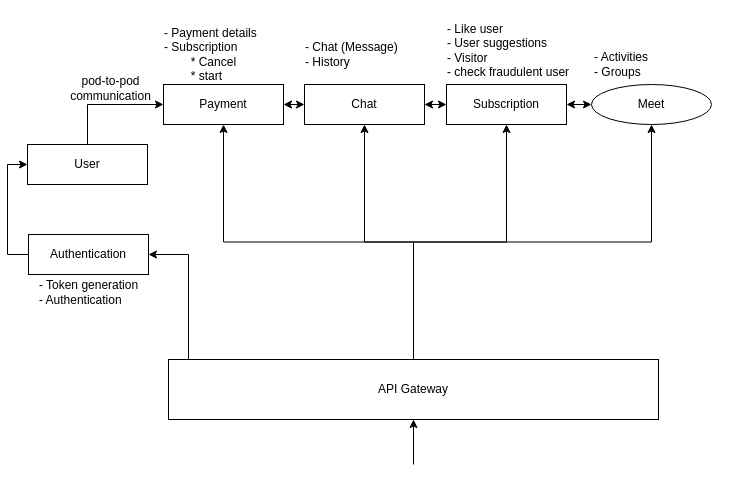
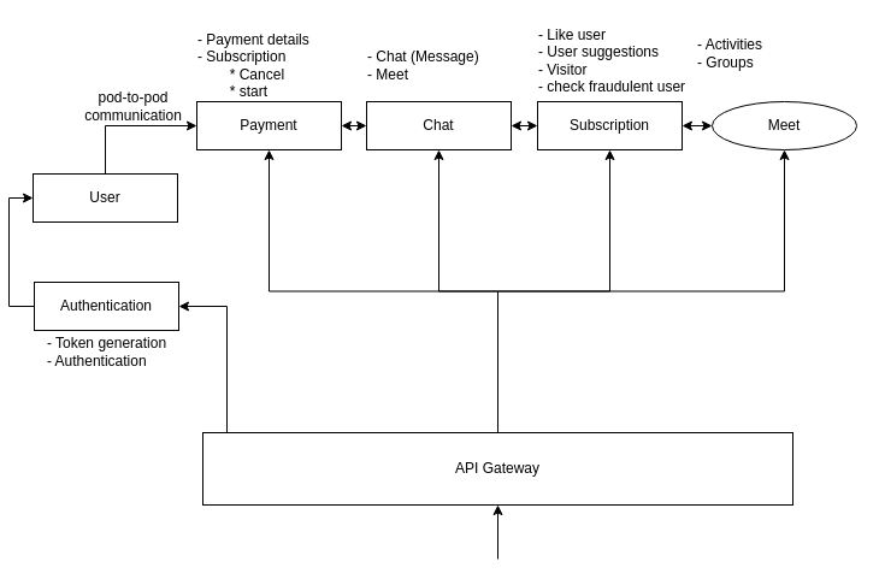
- <mxCell id="15" value="- Chat (Message)&lt;br&gt;- History" style="text;html=1;strokeColor=none;fillColor=none;align=left;verticalAlign=middle;whiteSpace=wrap;rounded=0;" vertex="1" parent="1"><mxGeometry x="296" y="24" width="121" height="60" as="geometry" /></mxCell>
+ <mxCell id="15" value="- Chat (Message)&lt;br&gt;- Meet" style="text;html=1;strokeColor=none;fillColor=none;align=left;verticalAlign=middle;whiteSpace=wrap;rounded=0;" vertex="1" parent="1"><mxGeometry x="296" y="24" width="121" height="60" as="geometry" /></mxCell>
- <mxCell id="20" value="- Activities&lt;br&gt;- Groups" style="text;html=1;strokeColor=none;fillColor=none;align=left;verticalAlign=middle;whiteSpace=wrap;rounded=0;" vertex="1" parent="1"><mxGeometry x="585" y="44" width="121" height="40" as="geometry" /></mxCell>
+ <mxCell id="20" value="- Activities&lt;br&gt;- Groups" style="text;html=1;strokeColor=none;fillColor=none;align=left;verticalAlign=middle;whiteSpace=wrap;rounded=0;" vertex="1" parent="1"><mxGeometry x="570" y="24" width="121" height="40" as="geometry" /></mxCell>
